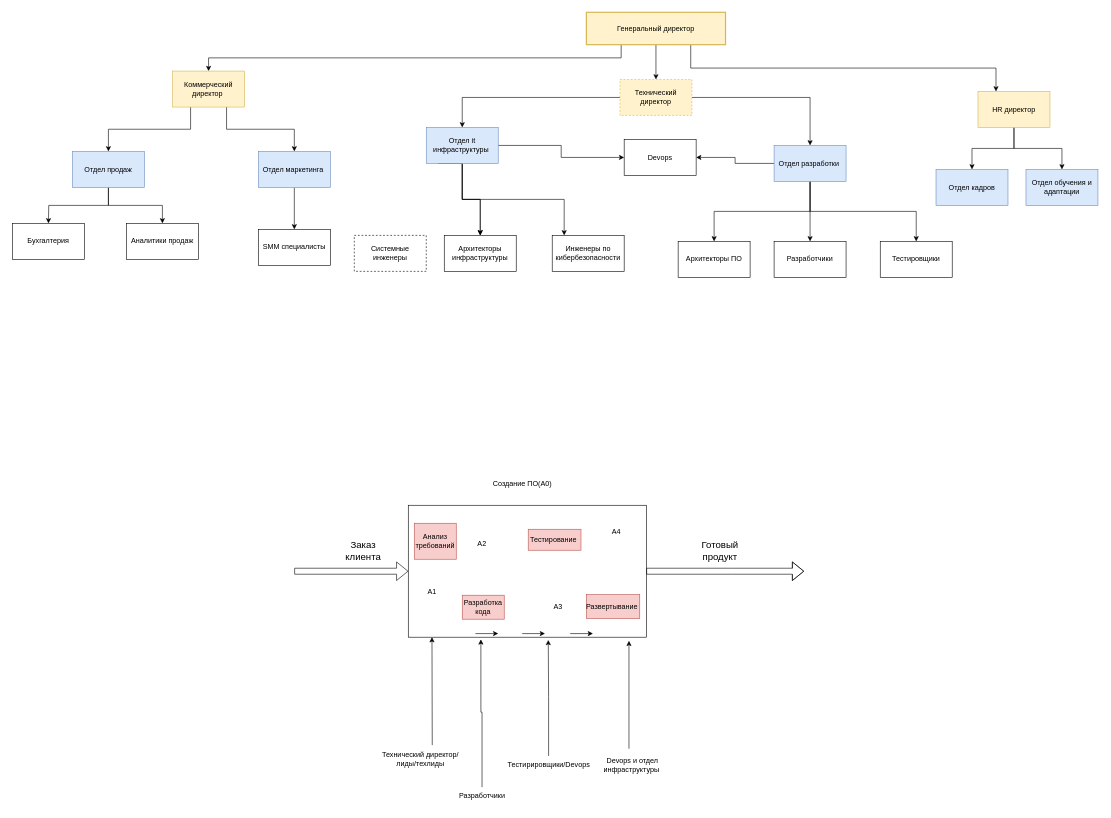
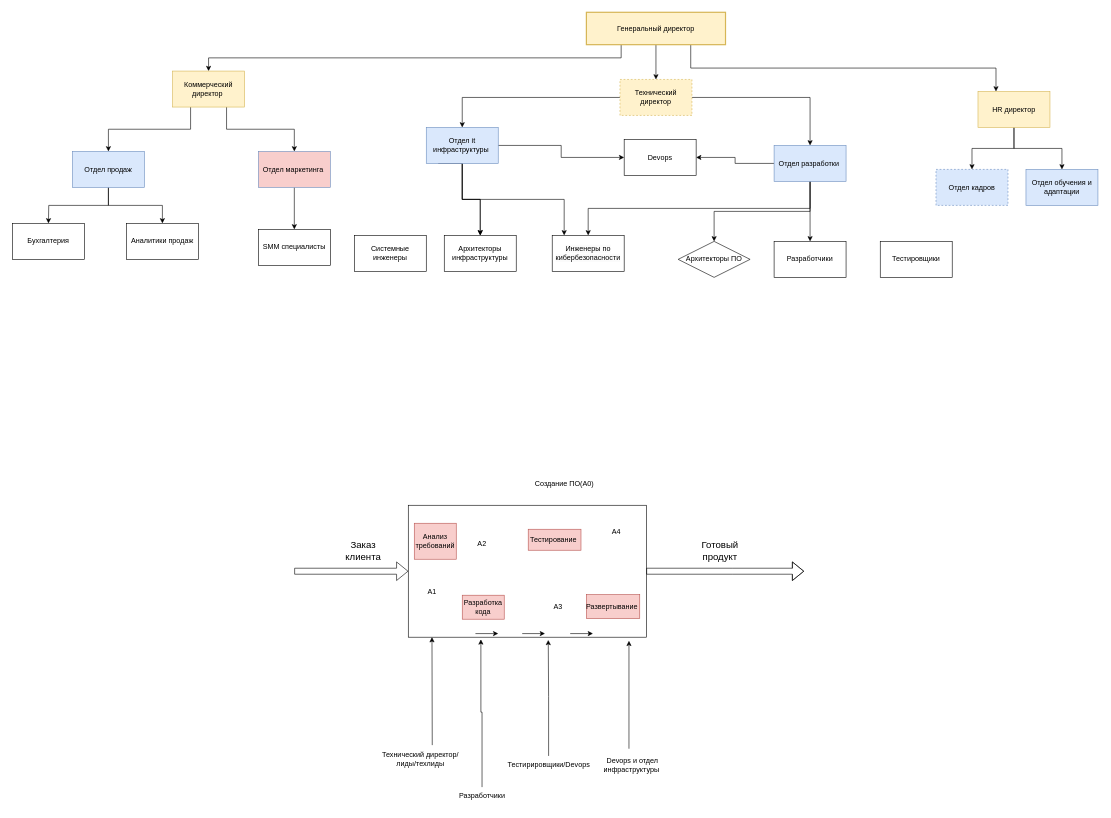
- <mxCell id="44" value="Отдел маркетинга&amp;nbsp;" style="rounded=0;whiteSpace=wrap;html=1;fillColor=#dae8fc;strokeColor=#6c8ebf;" vertex="1" parent="1"><mxGeometry x="430" y="252" width="120" height="60" as="geometry" /></mxCell>
+ <mxCell id="44" value="Отдел маркетинга&amp;nbsp;" style="rounded=0;whiteSpace=wrap;html=1;fillColor=#f8cecc;strokeColor=#6c8ebf;" vertex="1" parent="1"><mxGeometry x="430" y="252" width="120" height="60" as="geometry" /></mxCell>
- <mxCell id="45" value="Отдел кадров" style="rounded=0;whiteSpace=wrap;html=1;fillColor=#dae8fc;strokeColor=#6c8ebf;" vertex="1" parent="1"><mxGeometry x="1560" y="282" width="120" height="60" as="geometry" /></mxCell>
+ <mxCell id="45" value="Отдел кадров" style="rounded=0;whiteSpace=wrap;html=1;fillColor=#dae8fc;strokeColor=#6c8ebf;dashed=1;" vertex="1" parent="1"><mxGeometry x="1560" y="282" width="120" height="60" as="geometry" /></mxCell>
- <mxCell id="35" style="edgeStyle=orthogonalEdgeStyle;rounded=0;orthogonalLoop=1;jettySize=auto;html=1;exitX=0.5;exitY=1;exitDx=0;exitDy=0;entryX=0.5;entryY=0;entryDx=0;entryDy=0;" edge="1" parent="1" source="39" target="48"><mxGeometry relative="1" as="geometry" /></mxCell>
+ <mxCell id="35" style="edgeStyle=orthogonalEdgeStyle;rounded=0;orthogonalLoop=1;jettySize=auto;html=1;exitX=0.5;exitY=1;exitDx=0;exitDy=0;" edge="1" parent="1" source="39" target="61"><mxGeometry relative="1" as="geometry" /></mxCell>
- <mxCell id="55" value="Системные инженеры" style="rounded=0;whiteSpace=wrap;html=1;dashed=1;" vertex="1" parent="1"><mxGeometry x="590" y="392" width="120" height="60" as="geometry" /></mxCell>
+ <mxCell id="55" value="Системные инженеры" style="rounded=0;whiteSpace=wrap;html=1;" vertex="1" parent="1"><mxGeometry x="590" y="392" width="120" height="60" as="geometry" /></mxCell>
- <mxCell id="54" value="Архитекторы ПО" style="rounded=0;whiteSpace=wrap;html=1;" vertex="1" parent="1"><mxGeometry x="1130" y="402" width="120" height="60" as="geometry" /></mxCell>
+ <mxCell id="54" value="Архитекторы ПО" style="rhombus;whiteSpace=wrap;html=1;" vertex="1" parent="1"><mxGeometry x="1130" y="402" width="120" height="60" as="geometry" /></mxCell>
- <mxCell id="66" value="Создание ПО(A0)" style="text;html=1;align=center;verticalAlign=middle;resizable=0;points=[];autosize=1;strokeColor=none;fillColor=none;" vertex="1" parent="1"><mxGeometry x="810" y="792" width="120" height="30" as="geometry" /></mxCell>
+ <mxCell id="66" value="Создание ПО(A0)" style="text;html=1;align=center;verticalAlign=middle;resizable=0;points=[];autosize=1;strokeColor=none;fillColor=none;" vertex="1" parent="1"><mxGeometry x="880" y="792" width="120" height="30" as="geometry" /></mxCell>
